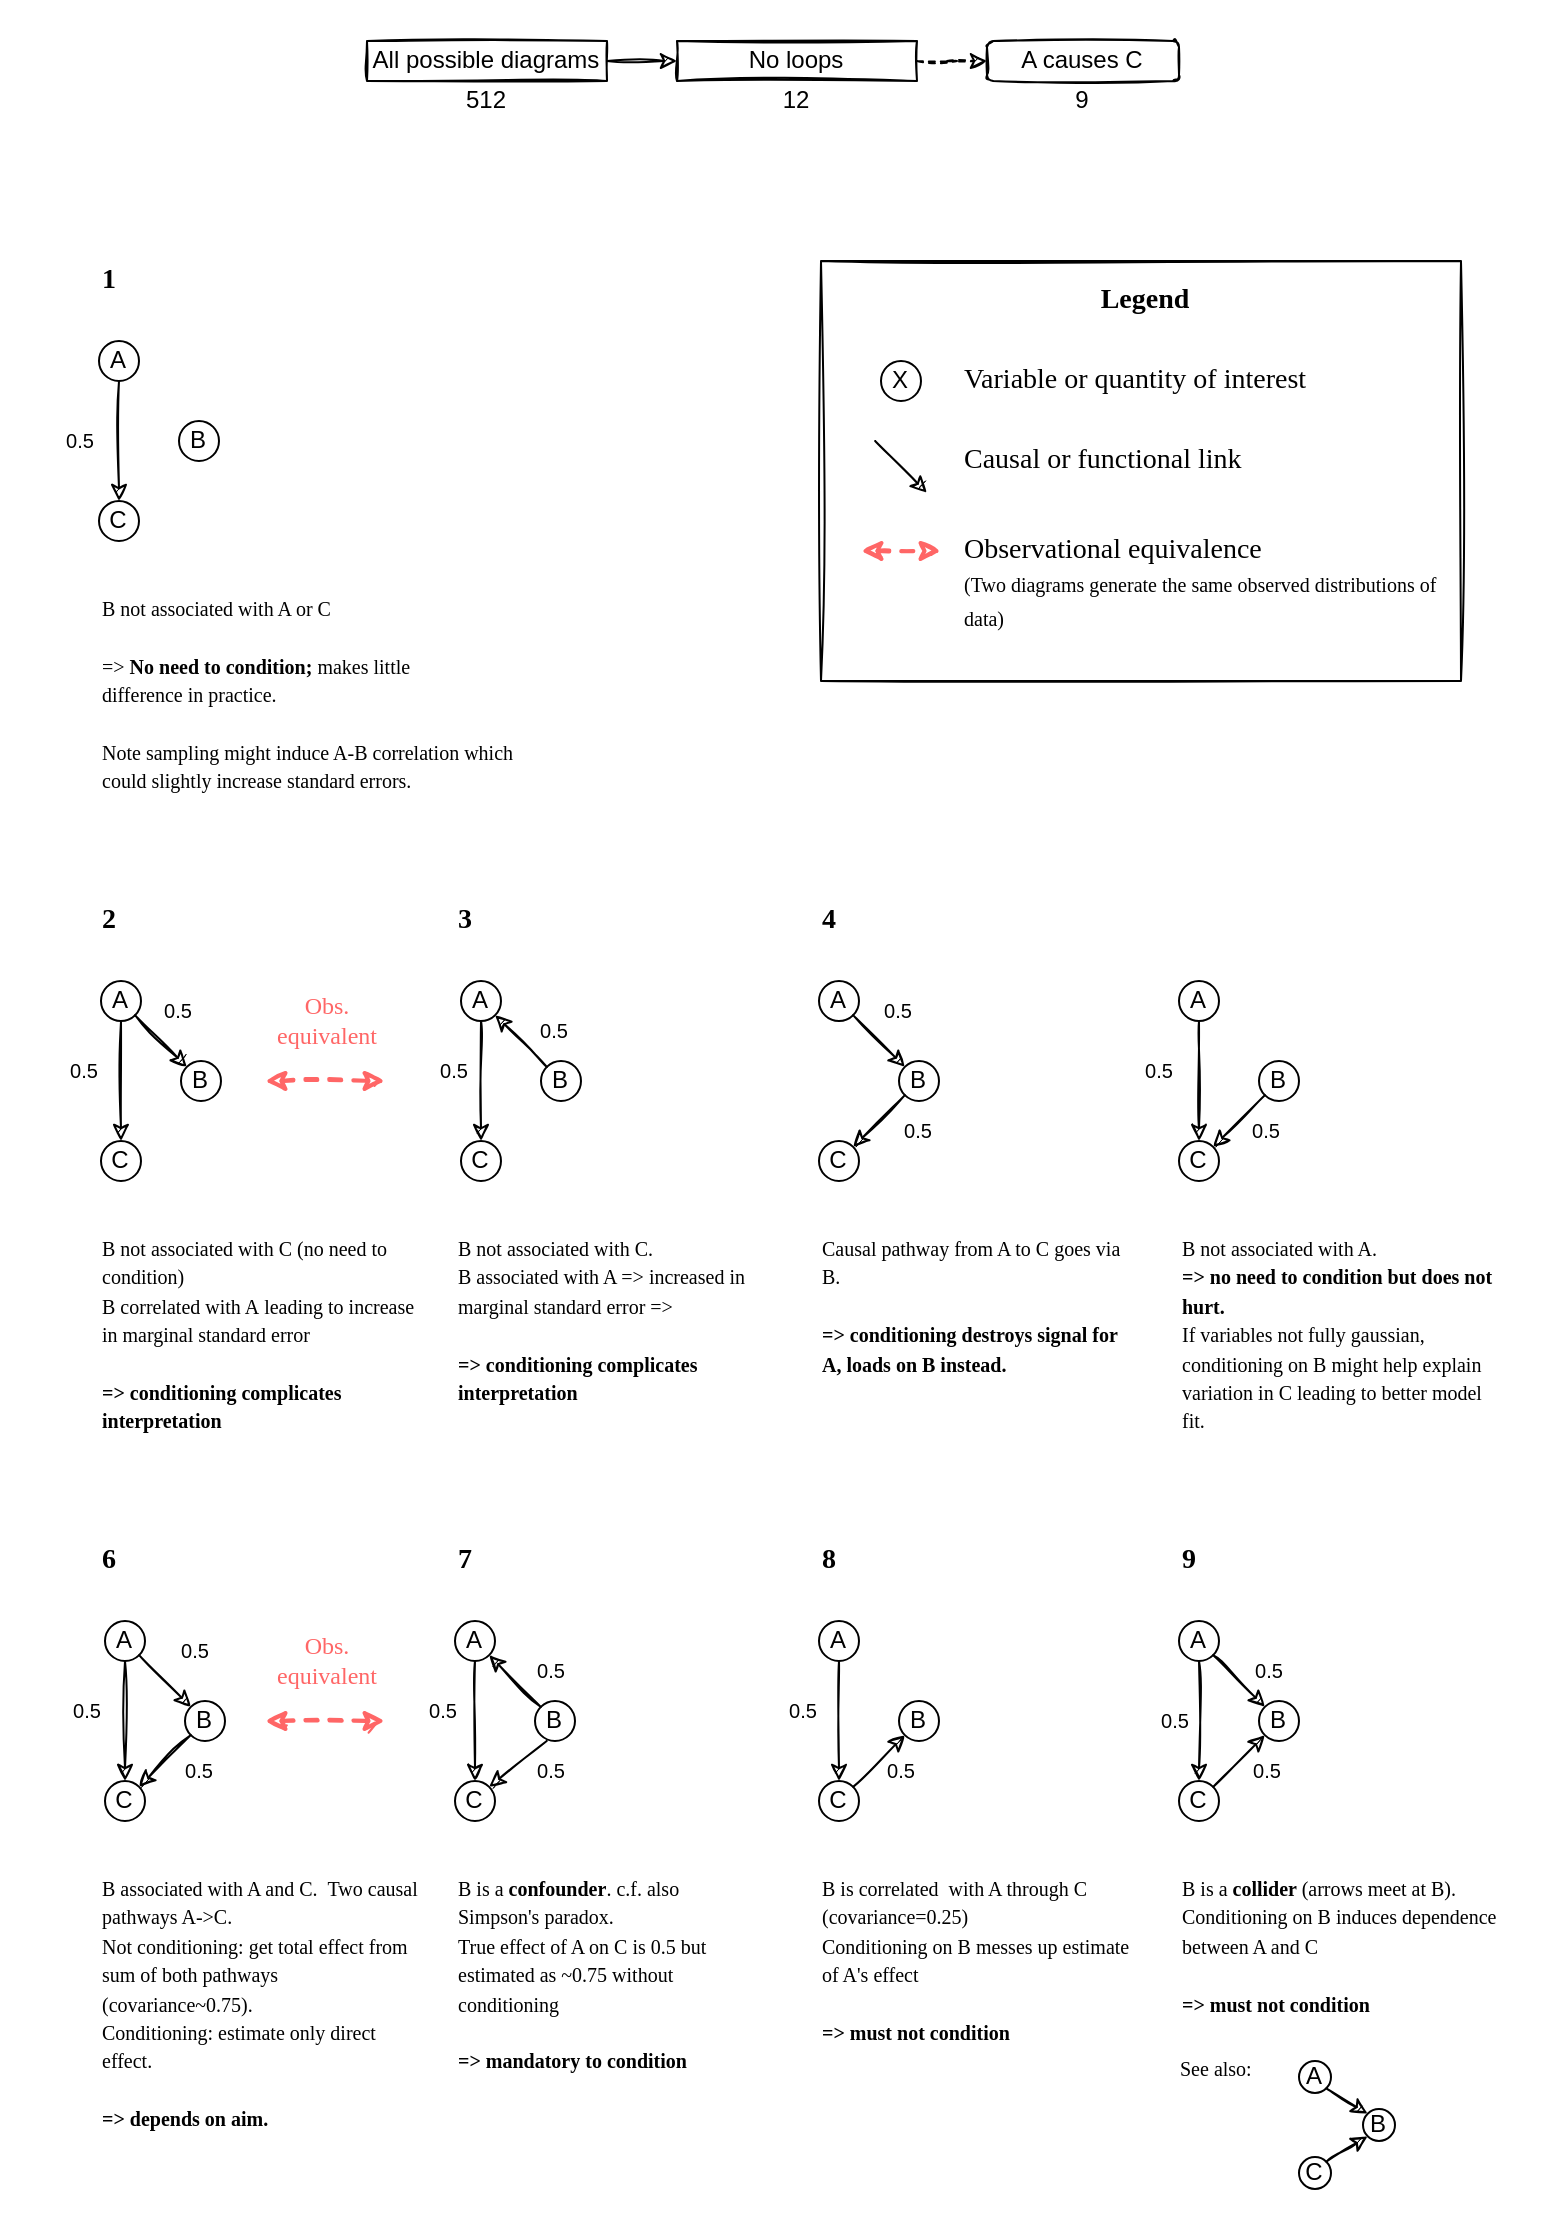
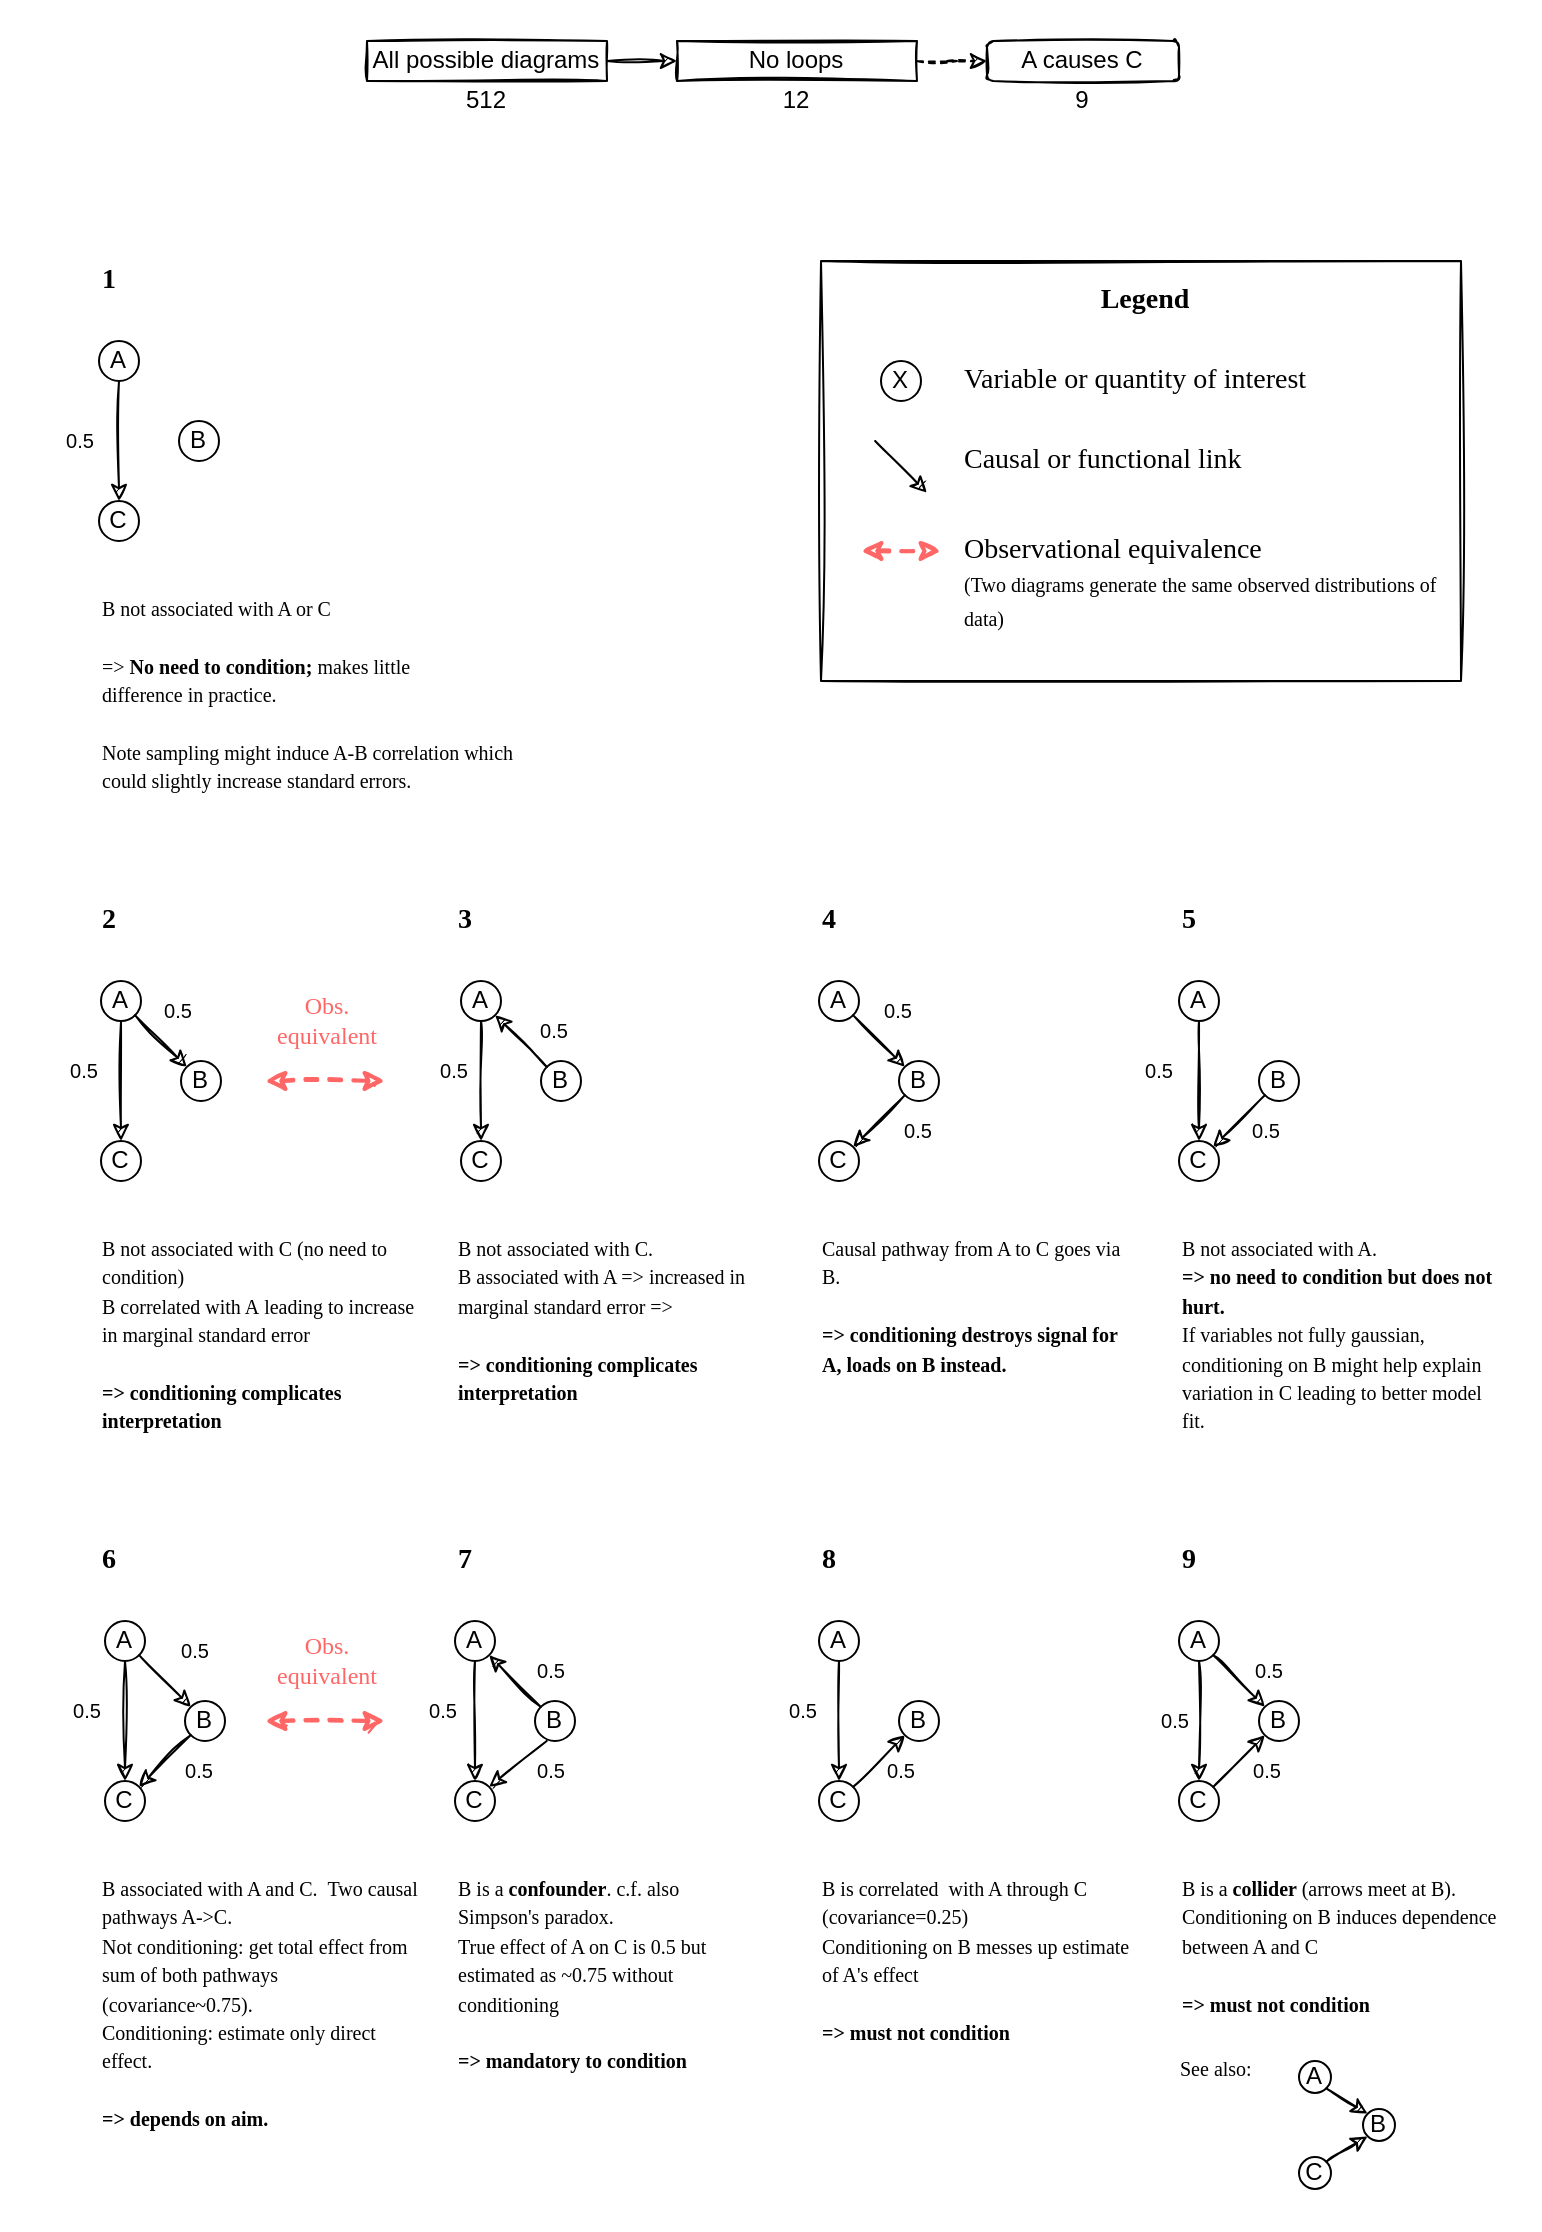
+ <mxCell id="58" value="5" style="text;html=1;strokeColor=none;fillColor=none;align=left;verticalAlign=middle;whiteSpace=wrap;rounded=0;sketch=1;fontFamily=Verdana;fontSize=14;fontStyle=1" parent="1" vertex="1"><mxGeometry x="589" y="450" width="40" height="20" as="geometry" /></mxCell>
